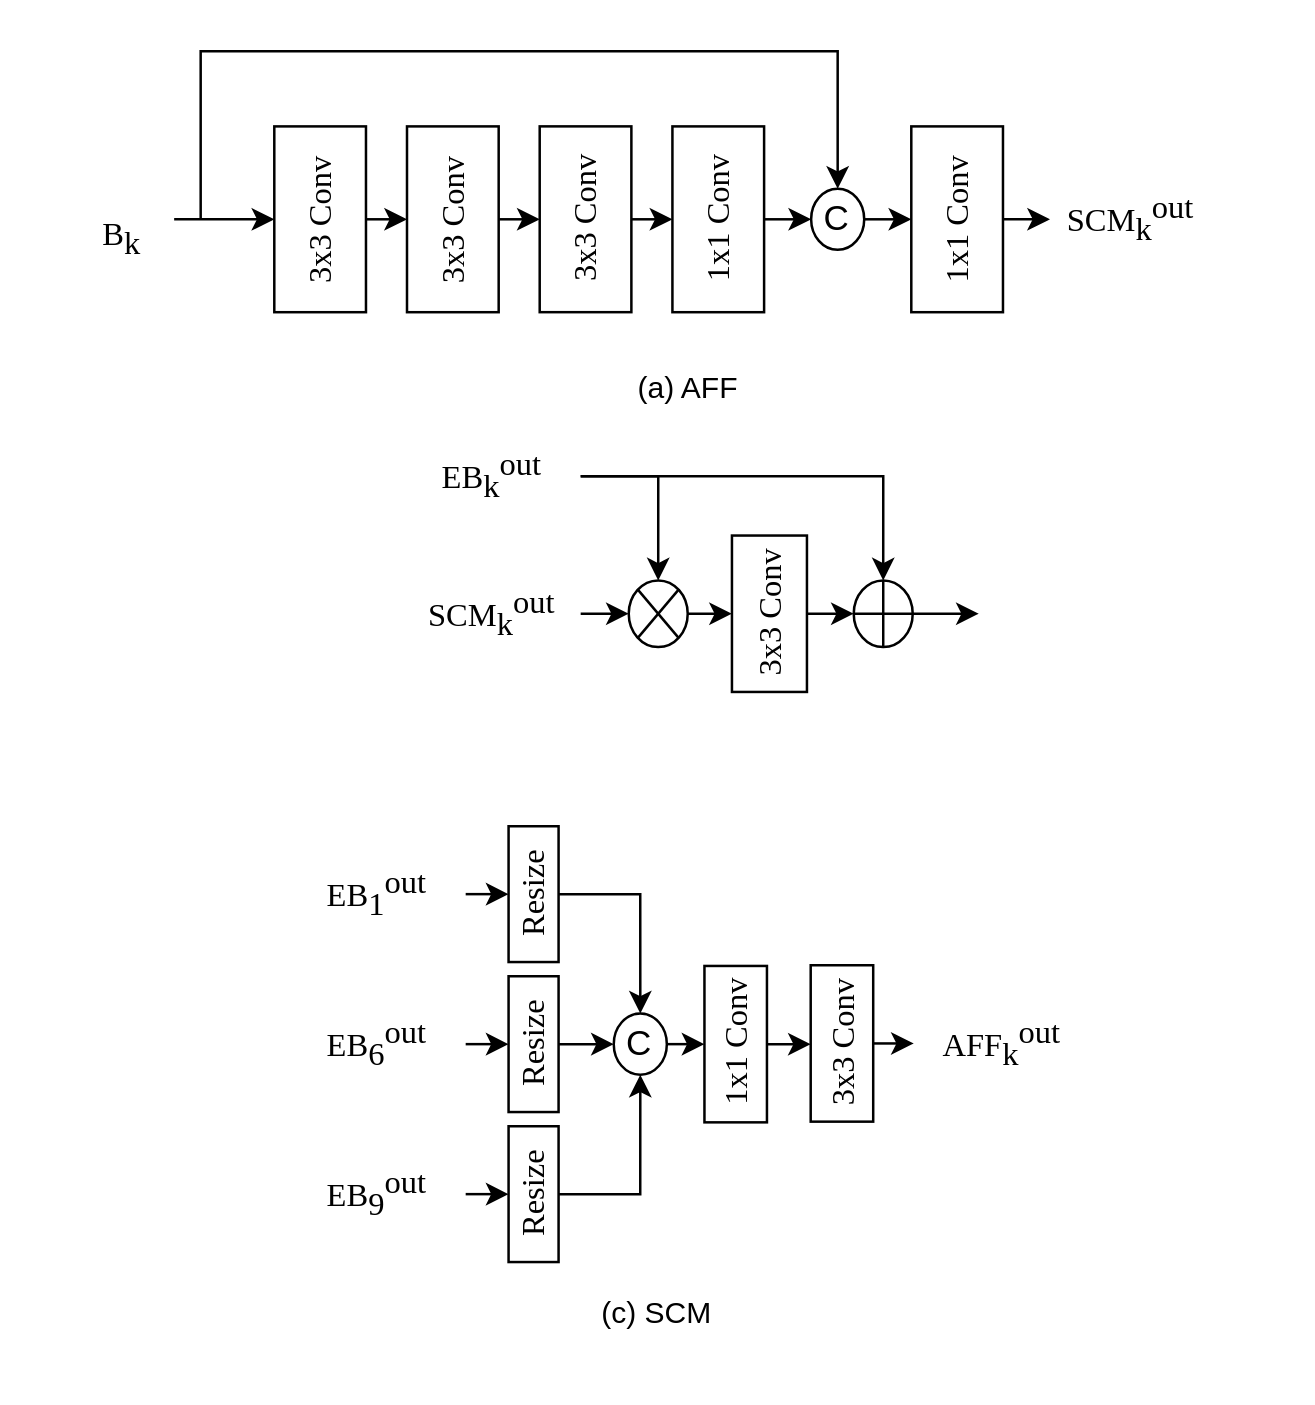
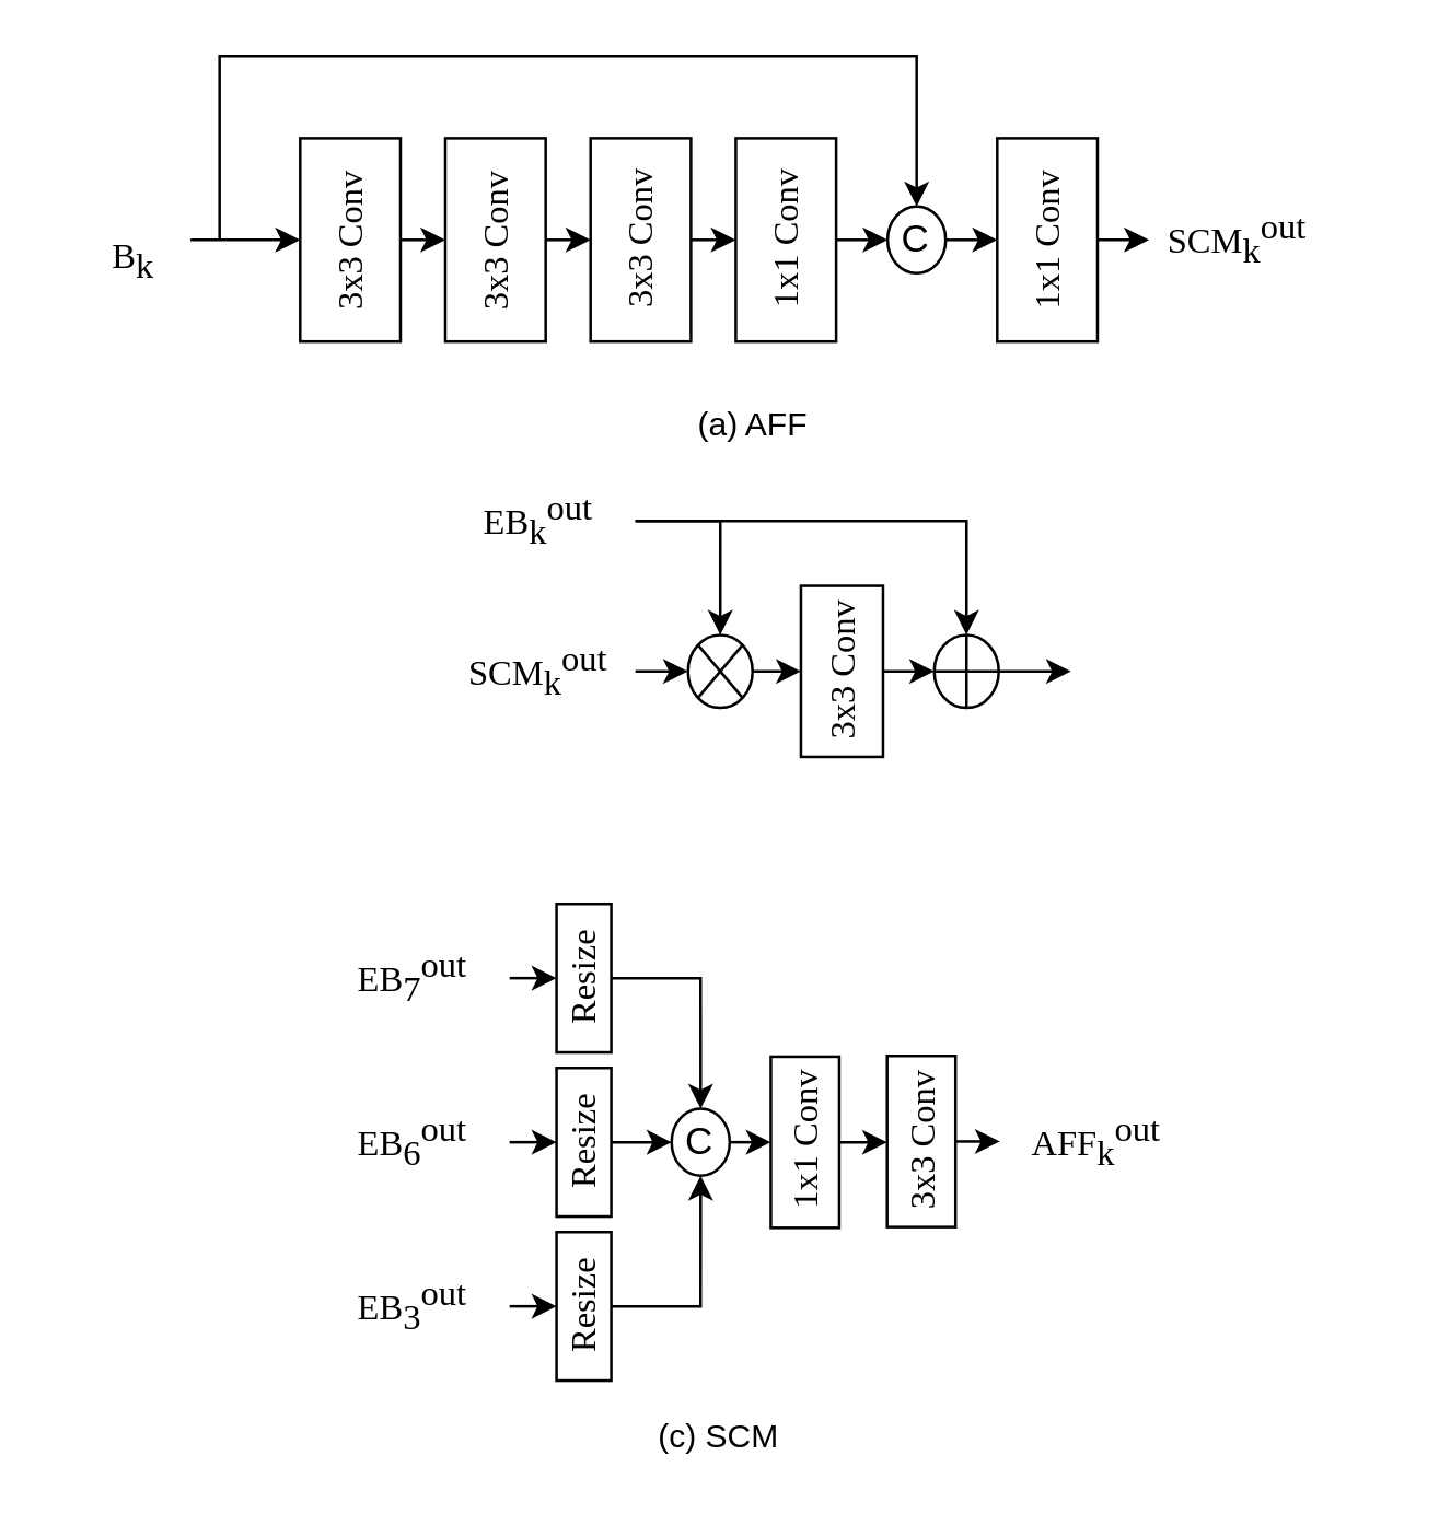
- <mxCell id="38" value="&lt;span style=&quot;font-size: 13px;&quot;&gt;EB&lt;/span&gt;&lt;sub style=&quot;font-size: 13px;&quot;&gt;1&lt;/sub&gt;&lt;sup style=&quot;font-size: 13px;&quot;&gt;out&lt;/sup&gt;" style="text;html=1;strokeColor=none;fillColor=none;align=center;verticalAlign=middle;whiteSpace=wrap;rounded=0;fontFamily=Times New Roman;fontSize=13;" vertex="1" parent="37"><mxGeometry y="7.163" width="70.769" height="40" as="geometry" /></mxCell>
+ <mxCell id="38" value="&lt;span style=&quot;font-size: 13px;&quot;&gt;EB&lt;/span&gt;&lt;sub style=&quot;font-size: 13px;&quot;&gt;7&lt;/sub&gt;&lt;sup style=&quot;font-size: 13px;&quot;&gt;out&lt;/sup&gt;" style="text;html=1;strokeColor=none;fillColor=none;align=center;verticalAlign=middle;whiteSpace=wrap;rounded=0;fontFamily=Times New Roman;fontSize=13;" vertex="1" parent="37"><mxGeometry y="7.163" width="70.769" height="40" as="geometry" /></mxCell>
- <mxCell id="40" value="&lt;span style=&quot;font-size: 13px;&quot;&gt;EB&lt;/span&gt;&lt;sub style=&quot;font-size: 13px;&quot;&gt;9&lt;/sub&gt;&lt;sup style=&quot;font-size: 13px;&quot;&gt;out&lt;/sup&gt;" style="text;html=1;strokeColor=none;fillColor=none;align=center;verticalAlign=middle;whiteSpace=wrap;rounded=0;fontFamily=Times New Roman;fontSize=13;" vertex="1" parent="37"><mxGeometry y="127.163" width="70.769" height="40" as="geometry" /></mxCell>
+ <mxCell id="40" value="&lt;span style=&quot;font-size: 13px;&quot;&gt;EB&lt;/span&gt;&lt;sub style=&quot;font-size: 13px;&quot;&gt;3&lt;/sub&gt;&lt;sup style=&quot;font-size: 13px;&quot;&gt;out&lt;/sup&gt;" style="text;html=1;strokeColor=none;fillColor=none;align=center;verticalAlign=middle;whiteSpace=wrap;rounded=0;fontFamily=Times New Roman;fontSize=13;" vertex="1" parent="37"><mxGeometry y="127.163" width="70.769" height="40" as="geometry" /></mxCell>
